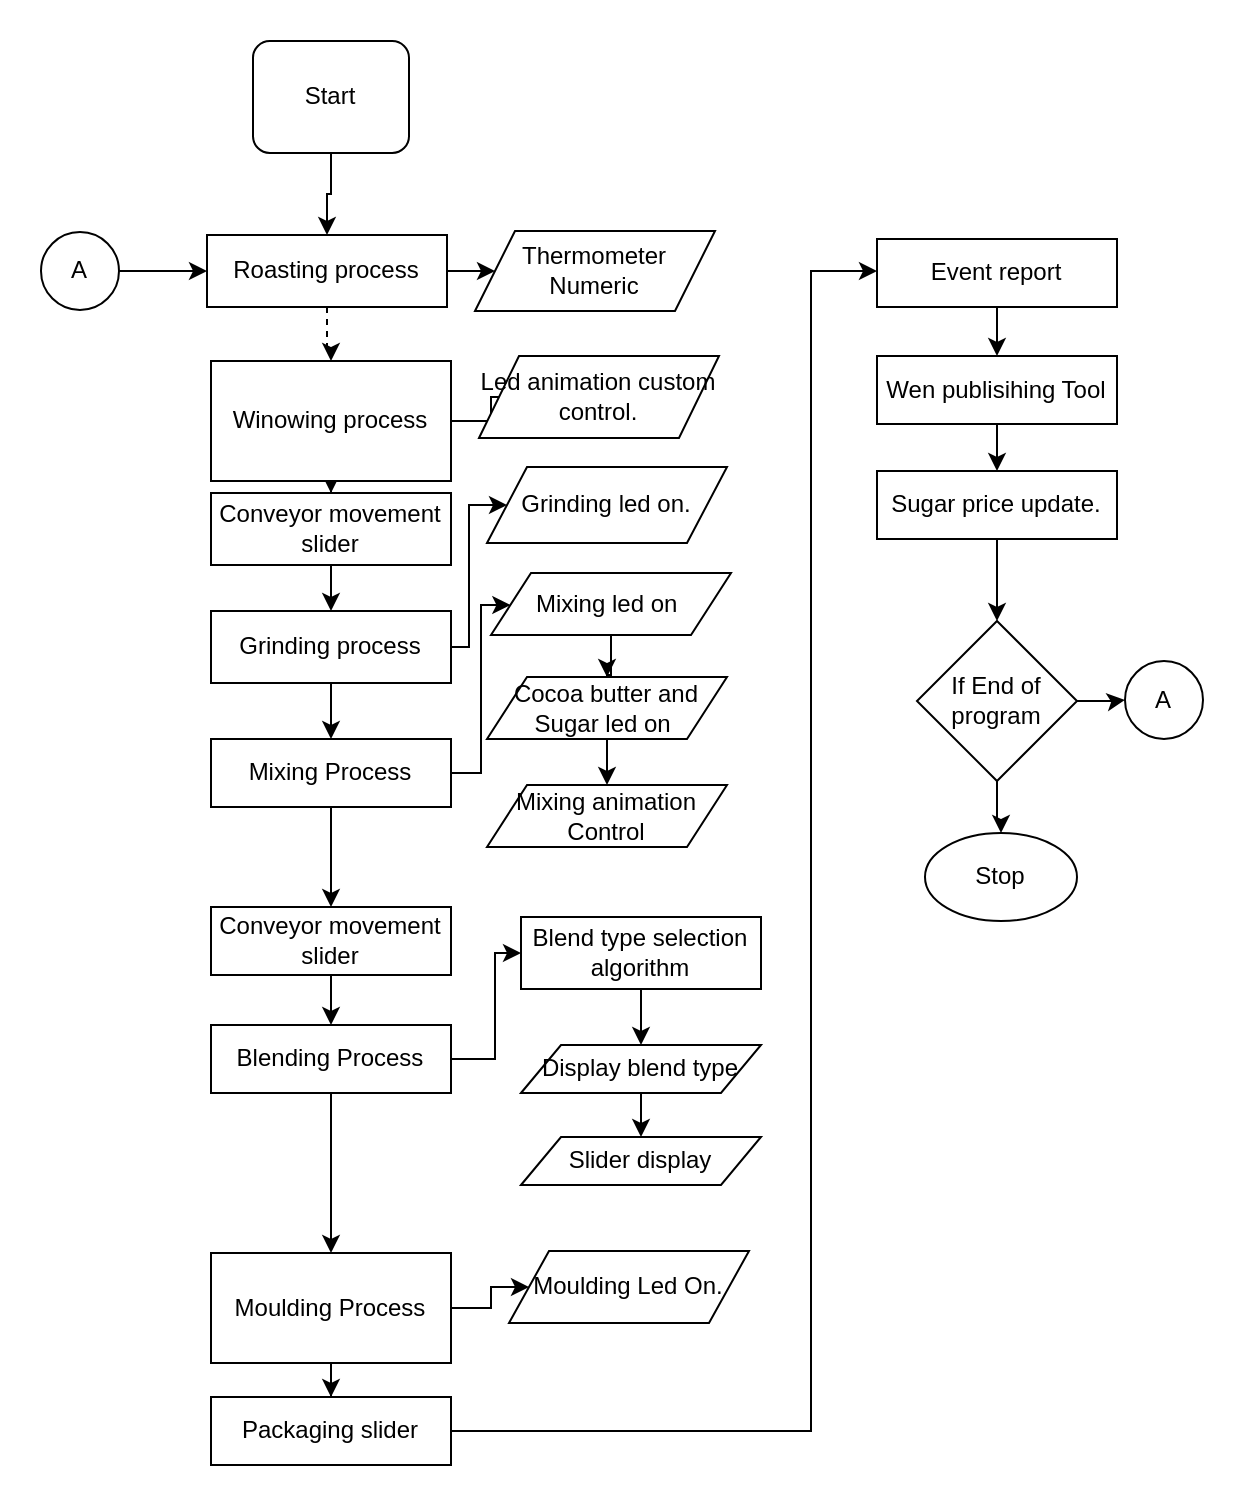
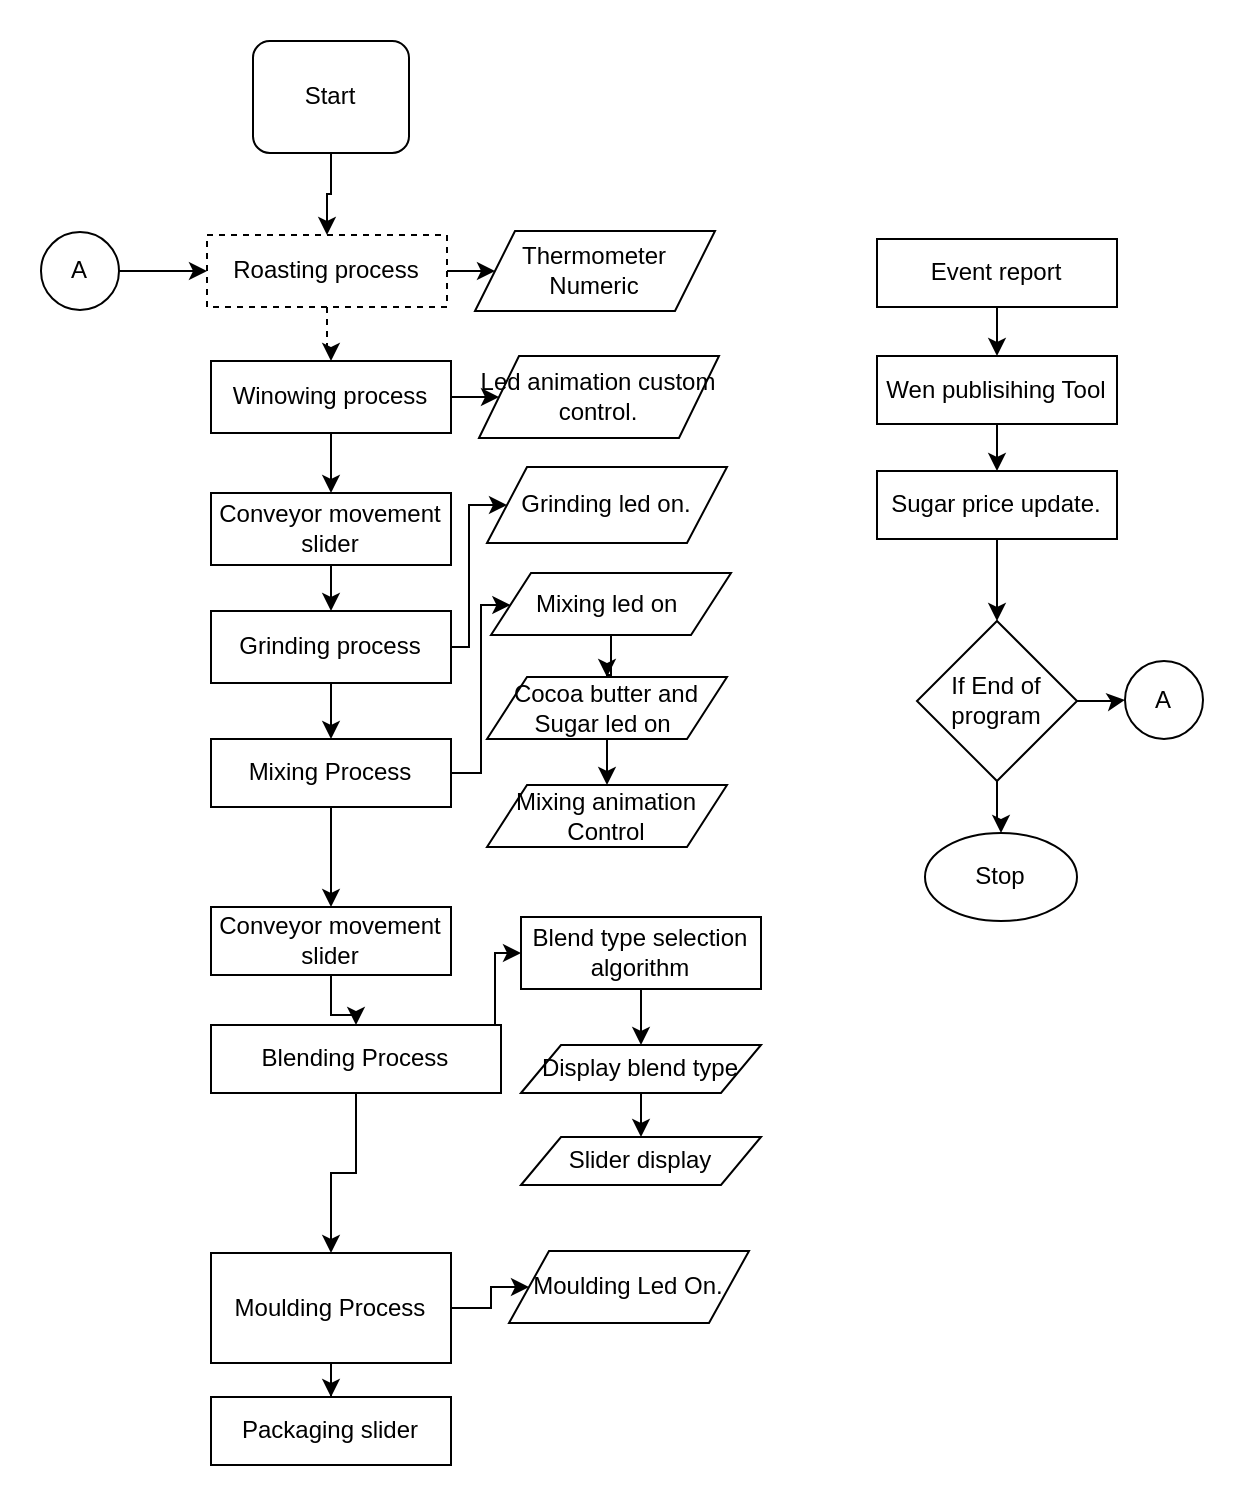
- <mxCell id="6" value="Roasting process" style="rounded=0;whiteSpace=wrap;html=1;" vertex="1" parent="1"><mxGeometry x="103" y="117" width="120" height="36" as="geometry" /></mxCell>
+ <mxCell id="6" value="Roasting process" style="rounded=0;whiteSpace=wrap;html=1;dashed=1;" vertex="1" parent="1"><mxGeometry x="103" y="117" width="120" height="36" as="geometry" /></mxCell>
- <mxCell id="10" value="Winowing process" style="rounded=0;whiteSpace=wrap;html=1;" vertex="1" parent="1"><mxGeometry x="105" y="180" width="120" height="60" as="geometry" /></mxCell>
+ <mxCell id="10" value="Winowing process" style="rounded=0;whiteSpace=wrap;html=1;" vertex="1" parent="1"><mxGeometry x="105" y="180" width="120" height="36" as="geometry" /></mxCell>
- <mxCell id="40" value="" style="edgeStyle=orthogonalEdgeStyle;rounded=0;orthogonalLoop=1;jettySize=auto;html=1;" edge="1" parent="1" source="41" target="43"><mxGeometry relative="1" as="geometry"><Array as="points"><mxPoint x="405" y="715" /><mxPoint x="405" y="135" /></Array></mxGeometry></mxCell>
- <mxCell id="30" value="Blending Process" style="rounded=0;whiteSpace=wrap;html=1;" vertex="1" parent="1"><mxGeometry x="105" y="512" width="120" height="34" as="geometry" /></mxCell>
+ <mxCell id="30" value="Blending Process" style="rounded=0;whiteSpace=wrap;html=1;" vertex="1" parent="1"><mxGeometry x="105" y="512" width="145" height="34" as="geometry" /></mxCell>
